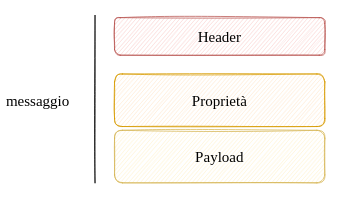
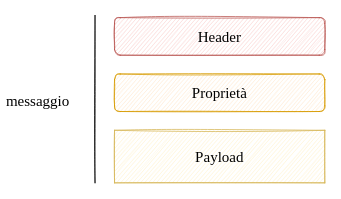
- <mxCell id="3" value="Proprietà" style="rounded=1;whiteSpace=wrap;html=1;sketch=1;hachureGap=4;fontFamily=Architects Daughter;fontSource=https%3A%2F%2Ffonts.googleapis.com%2Fcss%3Ffamily%3DArchitects%2BDaughter;fontSize=20;fillColor=#ffe6cc;strokeColor=#d79b00;" vertex="1" parent="1"><mxGeometry x="152" y="98" width="280" height="70" as="geometry" /></mxCell>
+ <mxCell id="3" value="Proprietà" style="rounded=1;whiteSpace=wrap;html=1;sketch=1;hachureGap=4;fontFamily=Architects Daughter;fontSource=https%3A%2F%2Ffonts.googleapis.com%2Fcss%3Ffamily%3DArchitects%2BDaughter;fontSize=20;fillColor=#ffe6cc;strokeColor=#d79b00;" vertex="1" parent="1"><mxGeometry x="152" y="98" width="280" height="50" as="geometry" /></mxCell>
- <mxCell id="4" value="Payload" style="rounded=1;whiteSpace=wrap;html=1;sketch=1;hachureGap=4;fontFamily=Architects Daughter;fontSource=https%3A%2F%2Ffonts.googleapis.com%2Fcss%3Ffamily%3DArchitects%2BDaughter;fontSize=20;fillColor=#fff2cc;strokeColor=#d6b656;" vertex="1" parent="1"><mxGeometry x="152" y="173" width="280" height="70" as="geometry" /></mxCell>
+ <mxCell id="4" value="Payload" style="whiteSpace=wrap;html=1;sketch=1;hachureGap=4;fontFamily=Architects Daughter;fontSource=https%3A%2F%2Ffonts.googleapis.com%2Fcss%3Ffamily%3DArchitects%2BDaughter;fontSize=20;fillColor=#fff2cc;strokeColor=#d6b656;rounded=0;" vertex="1" parent="1"><mxGeometry x="152" y="173" width="280" height="70" as="geometry" /></mxCell>
